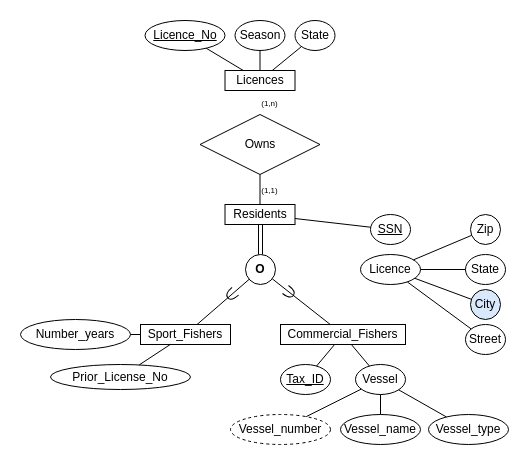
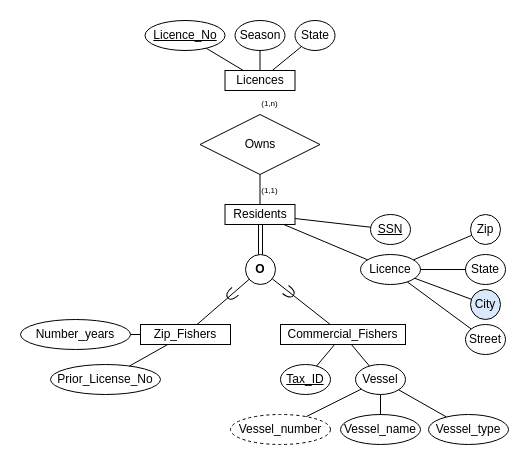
+ <mxCell id="9" value="" style="endArrow=none;html=1;rounded=0;fontStyle=1" edge="1" parent="1" source="2" target="4"><mxGeometry width="50" height="50" relative="1" as="geometry"><mxPoint x="280" y="124" as="sourcePoint" /><mxPoint x="330" y="74" as="targetPoint" /></mxGeometry></mxCell>
- <mxCell id="22" value="Sport_Fishers" style="rounded=0;whiteSpace=wrap;html=1;" vertex="1" parent="1"><mxGeometry x="140" y="324" width="90" height="20" as="geometry" /></mxCell>
+ <mxCell id="22" value="Zip_Fishers" style="rounded=0;whiteSpace=wrap;html=1;" vertex="1" parent="1"><mxGeometry x="140" y="324" width="90" height="20" as="geometry" /></mxCell>
- <mxCell id="24" value="Prior_License_No" style="ellipse;whiteSpace=wrap;html=1;" vertex="1" parent="1"><mxGeometry x="50" y="364" width="140" height="25" as="geometry" /></mxCell>
+ <mxCell id="24" value="Prior_License_No" style="ellipse;whiteSpace=wrap;html=1;" vertex="1" parent="1"><mxGeometry x="50" y="364" width="110" height="30" as="geometry" /></mxCell>
